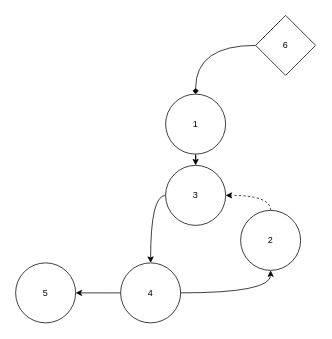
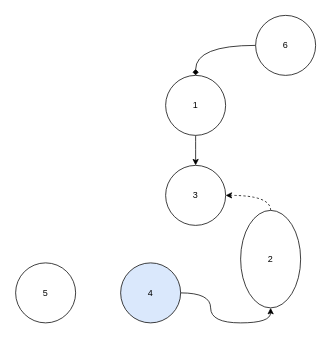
- <mxCell id="3" value="6" style="rhombus;whiteSpace=wrap;html=1;aspect=fixed;" vertex="1" parent="1"><mxGeometry x="340" y="20" width="80" height="80" as="geometry" /></mxCell>
+ <mxCell id="3" value="6" style="ellipse;whiteSpace=wrap;html=1;aspect=fixed;" vertex="1" parent="1"><mxGeometry x="340" y="20" width="80" height="80" as="geometry" /></mxCell>
- <mxCell id="5" value="1" style="ellipse;whiteSpace=wrap;html=1;aspect=fixed;" vertex="1" parent="1"><mxGeometry x="220" y="125" width="80" height="80" as="geometry" /></mxCell>
+ <mxCell id="5" value="1" style="ellipse;whiteSpace=wrap;html=1;aspect=fixed;" vertex="1" parent="1"><mxGeometry x="220" y="100" width="80" height="80" as="geometry" /></mxCell>
- <mxCell id="6" style="edgeStyle=orthogonalEdgeStyle;curved=1;rounded=0;orthogonalLoop=1;jettySize=auto;html=1;exitX=0;exitY=0.5;exitDx=0;exitDy=0;entryX=0.5;entryY=0;entryDx=0;entryDy=0;" edge="1" parent="1" source="7" target="10"><mxGeometry relative="1" as="geometry" /></mxCell>
- <mxCell id="13" value="2" style="ellipse;whiteSpace=wrap;html=1;aspect=fixed;" vertex="1" parent="1"><mxGeometry x="320" y="280" width="80" height="80" as="geometry" /></mxCell>
+ <mxCell id="13" value="2" style="ellipse;whiteSpace=wrap;html=1;aspect=fixed;" vertex="1" parent="1"><mxGeometry x="320" y="280" width="80" height="130" as="geometry" /></mxCell>
- <mxCell id="8" value="" style="edgeStyle=orthogonalEdgeStyle;curved=1;rounded=0;orthogonalLoop=1;jettySize=auto;html=1;" edge="1" parent="1" source="10" target="11"><mxGeometry relative="1" as="geometry" /></mxCell>
- <mxCell id="10" value="4" style="ellipse;whiteSpace=wrap;html=1;aspect=fixed;" vertex="1" parent="1"><mxGeometry x="160" y="350" width="80" height="80" as="geometry" /></mxCell>
+ <mxCell id="10" value="4" style="ellipse;whiteSpace=wrap;html=1;aspect=fixed;fillColor=#dae8fc;" vertex="1" parent="1"><mxGeometry x="160" y="350" width="80" height="80" as="geometry" /></mxCell>
